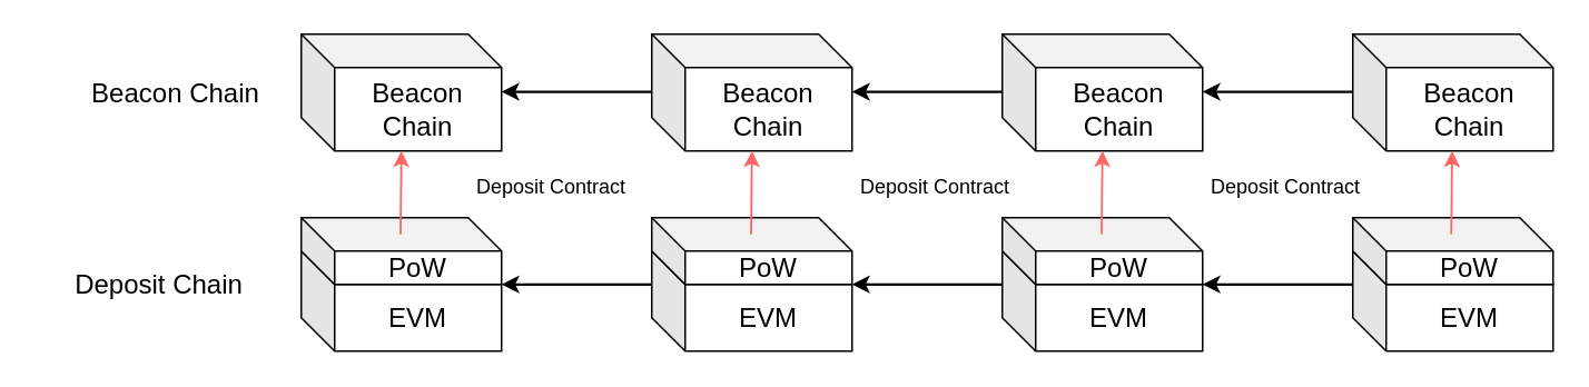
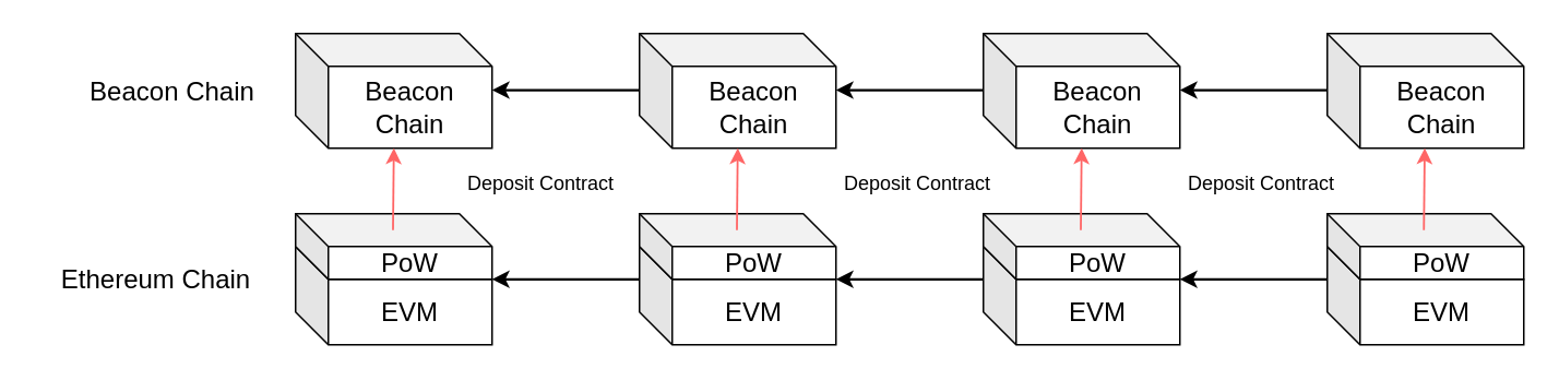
- <mxCell id="10" value="&lt;span style=&quot;font-size: 16px; user-select: auto;&quot;&gt;Deposit Chain&lt;/span&gt;" style="text;html=1;strokeColor=none;fillColor=none;align=center;verticalAlign=middle;whiteSpace=wrap;rounded=0;fontSize=12;" vertex="1" parent="1"><mxGeometry y="155" width="150" height="30" as="geometry" x="20" /></mxCell>
+ <mxCell id="10" value="&lt;span style=&quot;font-size: 16px; user-select: auto;&quot;&gt;Ethereum Chain&lt;/span&gt;" style="text;html=1;strokeColor=none;fillColor=none;align=center;verticalAlign=middle;whiteSpace=wrap;rounded=0;fontSize=12;" vertex="1" parent="1"><mxGeometry y="155" width="150" height="30" as="geometry" x="20" /></mxCell>
